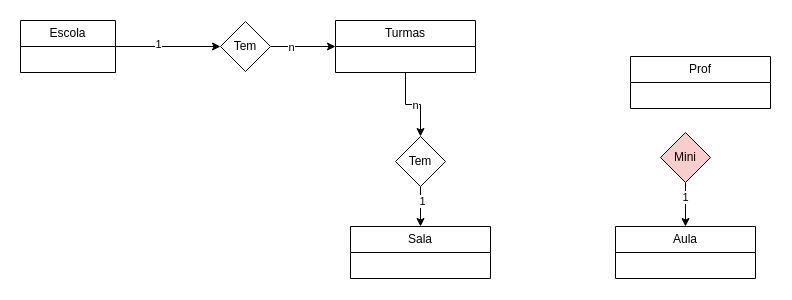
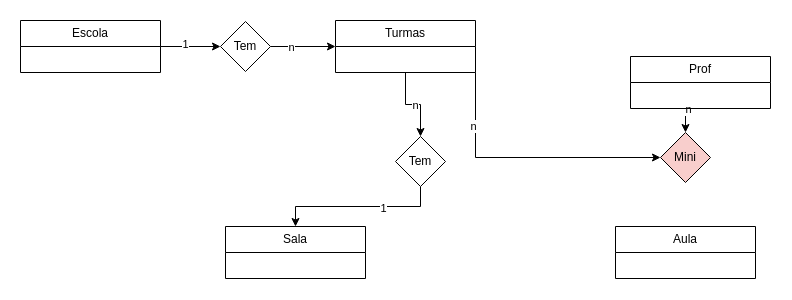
- <mxCell id="4" value="Escola" style="swimlane;fontStyle=0;childLayout=stackLayout;horizontal=1;startSize=26;fillColor=none;horizontalStack=0;resizeParent=1;resizeParentMax=0;resizeLast=0;collapsible=1;marginBottom=0;whiteSpace=wrap;html=1;" vertex="1" parent="1"><mxGeometry x="20" y="20" width="95" height="52" as="geometry" /></mxCell>
+ <mxCell id="4" value="Escola" style="swimlane;fontStyle=0;childLayout=stackLayout;horizontal=1;startSize=26;fillColor=none;horizontalStack=0;resizeParent=1;resizeParentMax=0;resizeLast=0;collapsible=1;marginBottom=0;whiteSpace=wrap;html=1;" vertex="1" parent="1"><mxGeometry y="20" width="140" height="52" as="geometry" x="20" /></mxCell>
+ <mxCell id="20" style="edgeStyle=orthogonalEdgeStyle;rounded=0;orthogonalLoop=1;jettySize=auto;html=1;exitX=0.5;exitY=1;exitDx=0;exitDy=0;entryX=0.5;entryY=0;entryDx=0;entryDy=0;" edge="1" parent="1" source="22" target="19"><mxGeometry relative="1" as="geometry" /></mxCell>
+ <mxCell id="21" value="n" style="edgeLabel;html=1;align=center;verticalAlign=middle;resizable=0;points=[];" vertex="1" connectable="0" parent="20"><mxGeometry x="-0.356" relative="1" as="geometry"><mxPoint as="offset" /></mxGeometry></mxCell>
+ <mxCell id="10" style="edgeStyle=orthogonalEdgeStyle;rounded=0;orthogonalLoop=1;jettySize=auto;html=1;exitX=1;exitY=1;exitDx=0;exitDy=0;entryX=0;entryY=0.5;entryDx=0;entryDy=0;" edge="1" parent="1" source="12" target="19"><mxGeometry relative="1" as="geometry" /></mxCell>
+ <mxCell id="11" value="n" style="edgeLabel;html=1;align=center;verticalAlign=middle;resizable=0;points=[];" vertex="1" connectable="0" parent="10"><mxGeometry x="-0.606" y="-3" relative="1" as="geometry"><mxPoint as="offset" /></mxGeometry></mxCell>
- <mxCell id="17" style="edgeStyle=orthogonalEdgeStyle;rounded=0;orthogonalLoop=1;jettySize=auto;html=1;exitX=0.5;exitY=1;exitDx=0;exitDy=0;" edge="1" parent="1" source="19" target="23"><mxGeometry relative="1" as="geometry" /></mxCell>
- <mxCell id="18" value="1" style="edgeLabel;html=1;align=center;verticalAlign=middle;resizable=0;points=[];" vertex="1" connectable="0" parent="17"><mxGeometry x="-0.364" y="-1" relative="1" as="geometry"><mxPoint as="offset" /></mxGeometry></mxCell>
- <mxCell id="16" value="Sala" style="swimlane;fontStyle=0;childLayout=stackLayout;horizontal=1;startSize=26;fillColor=none;horizontalStack=0;resizeParent=1;resizeParentMax=0;resizeLast=0;collapsible=1;marginBottom=0;whiteSpace=wrap;html=1;" vertex="1" parent="1"><mxGeometry x="350" y="226" width="140" height="52" as="geometry" /></mxCell>
+ <mxCell id="16" value="Sala" style="swimlane;fontStyle=0;childLayout=stackLayout;horizontal=1;startSize=26;fillColor=none;horizontalStack=0;resizeParent=1;resizeParentMax=0;resizeLast=0;collapsible=1;marginBottom=0;whiteSpace=wrap;html=1;" vertex="1" parent="1"><mxGeometry x="225" y="226" width="140" height="52" as="geometry" /></mxCell>
